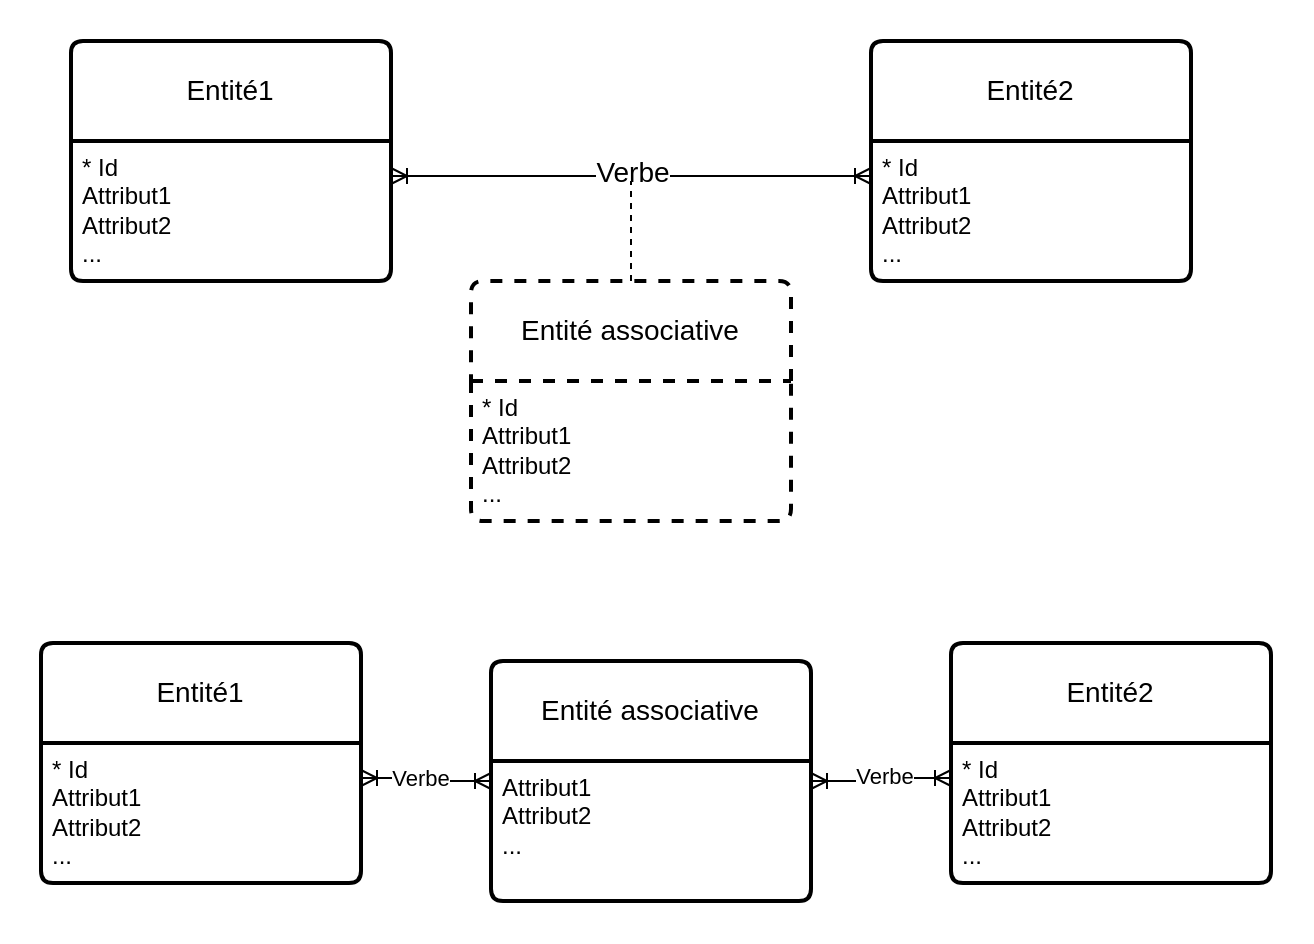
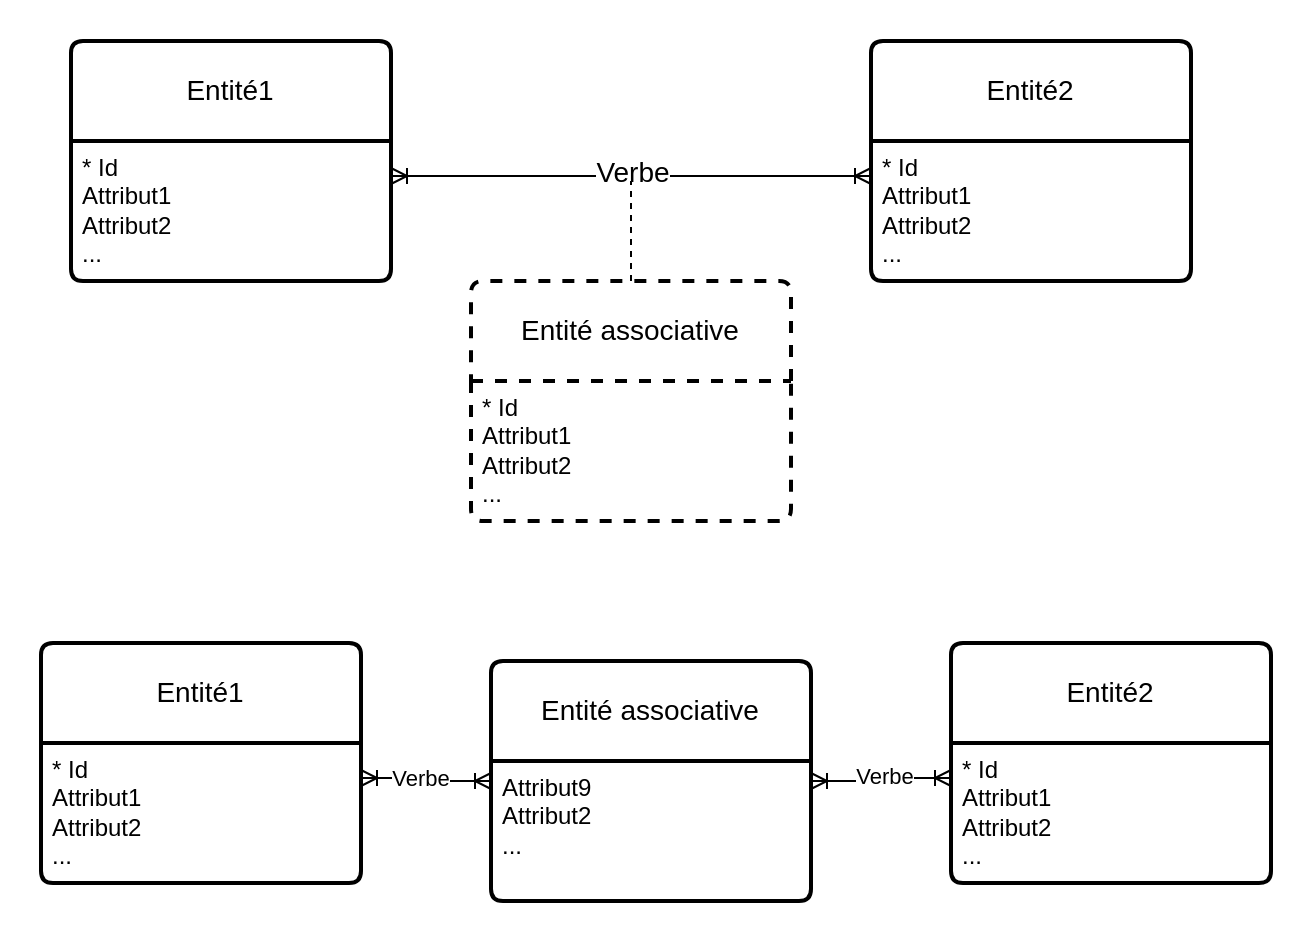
- <mxCell id="21" value="&lt;div&gt;Attribut1&lt;/div&gt;&lt;div&gt;Attribut2&lt;/div&gt;&lt;div&gt;...&lt;br&gt;&lt;/div&gt;" style="align=left;strokeColor=none;fillColor=none;spacingLeft=4;fontSize=12;verticalAlign=top;resizable=0;rotatable=0;part=1;html=1;dashed=1;" vertex="1" parent="20"><mxGeometry y="50" width="160" height="70" as="geometry" /></mxCell>
+ <mxCell id="21" value="&lt;div&gt;Attribut9&lt;/div&gt;&lt;div&gt;Attribut2&lt;/div&gt;&lt;div&gt;...&lt;br&gt;&lt;/div&gt;" style="align=left;strokeColor=none;fillColor=none;spacingLeft=4;fontSize=12;verticalAlign=top;resizable=0;rotatable=0;part=1;html=1;dashed=1;" vertex="1" parent="20"><mxGeometry y="50" width="160" height="70" as="geometry" /></mxCell>
